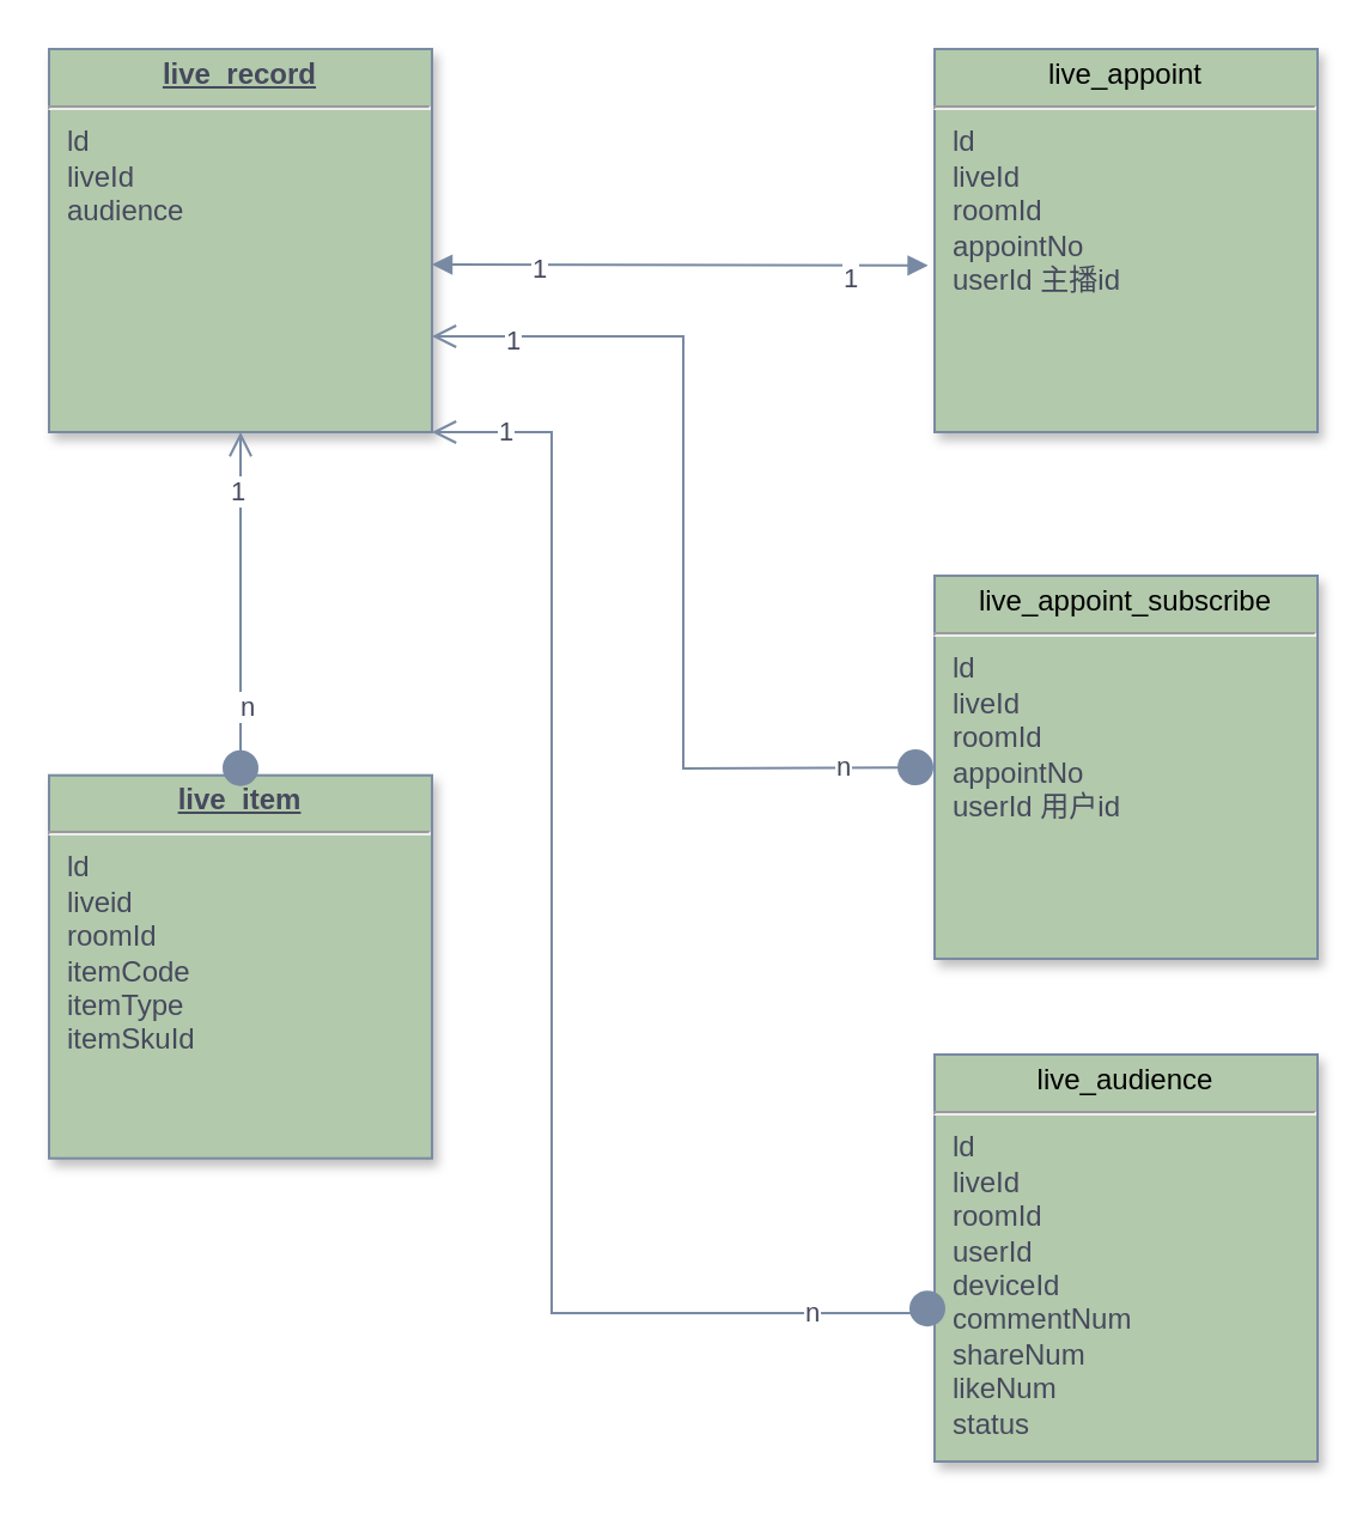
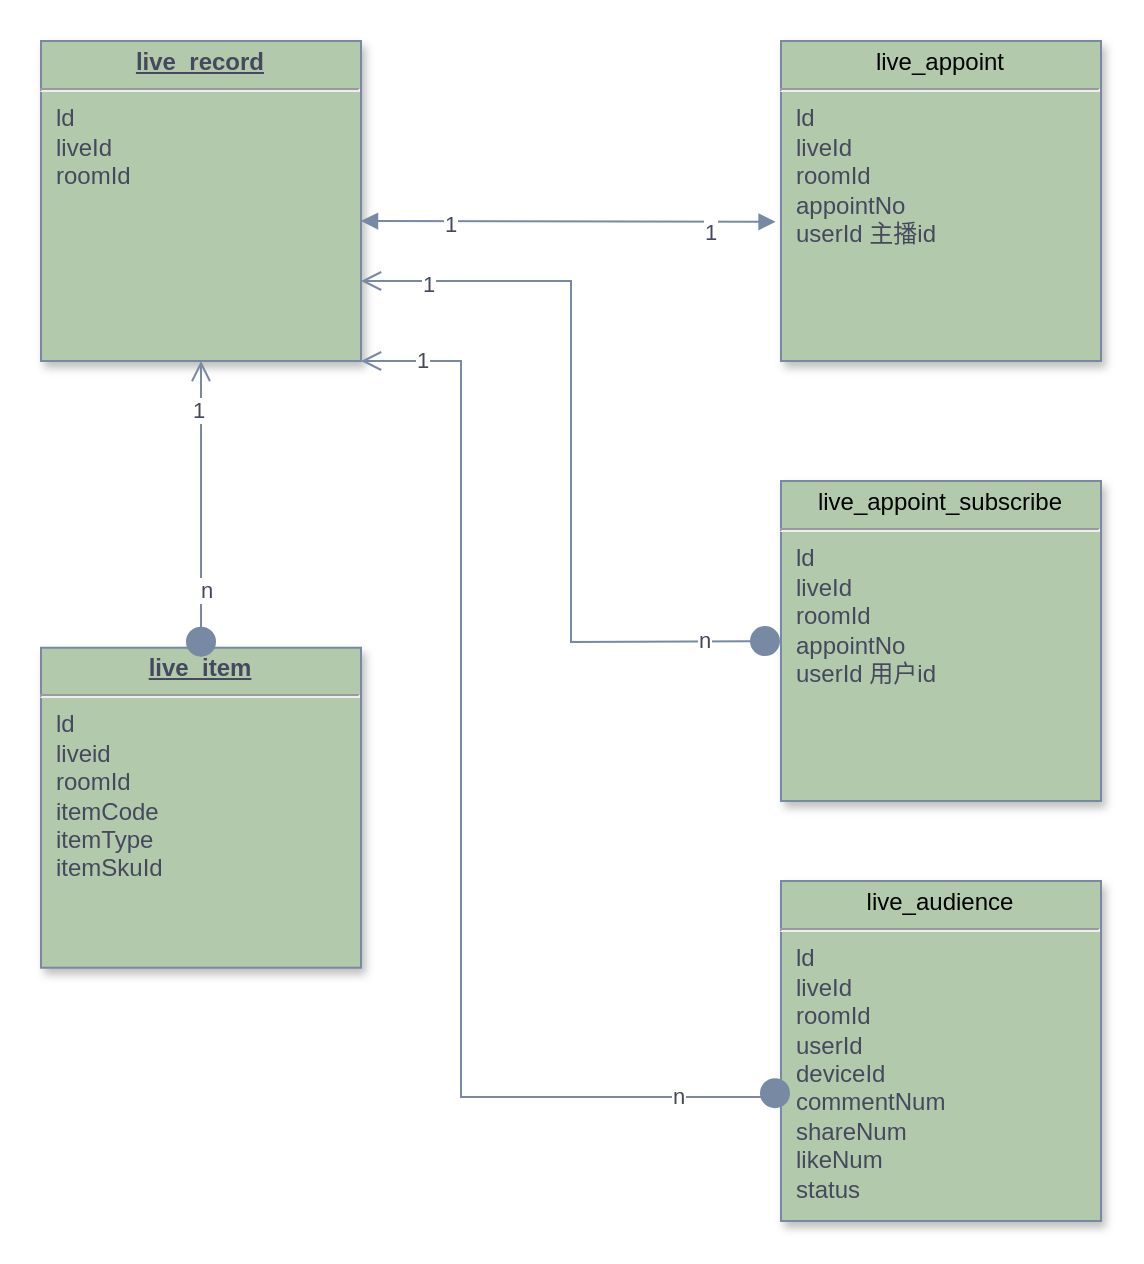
- <mxCell id="3" value="&lt;p style=&quot;margin: 4px 0px 0px; text-align: center;&quot;&gt;&lt;b&gt;&lt;u&gt;live_record&lt;/u&gt;&lt;/b&gt;&lt;br&gt;&lt;/p&gt;&lt;hr&gt;&lt;p style=&quot;margin: 0px; margin-left: 8px;&quot;&gt;ld&lt;/p&gt;&lt;p style=&quot;margin: 0px; margin-left: 8px;&quot;&gt;liveId&lt;/p&gt;&lt;p style=&quot;margin: 0px; margin-left: 8px;&quot;&gt;audience&lt;/p&gt;&lt;p style=&quot;margin: 0px; margin-left: 8px;&quot;&gt;&lt;br&gt;&lt;/p&gt;" style="verticalAlign=top;align=left;overflow=fill;fontSize=12;fontFamily=Helvetica;html=1;strokeColor=#788AA3;shadow=1;fillColor=#B2C9AB;fontColor=#46495D;" parent="1" vertex="1"><mxGeometry x="20" y="20" width="160" height="160" as="geometry" /></mxCell>
+ <mxCell id="3" value="&lt;p style=&quot;margin: 4px 0px 0px; text-align: center;&quot;&gt;&lt;b&gt;&lt;u&gt;live_record&lt;/u&gt;&lt;/b&gt;&lt;br&gt;&lt;/p&gt;&lt;hr&gt;&lt;p style=&quot;margin: 0px; margin-left: 8px;&quot;&gt;ld&lt;/p&gt;&lt;p style=&quot;margin: 0px; margin-left: 8px;&quot;&gt;liveId&lt;/p&gt;&lt;p style=&quot;margin: 0px; margin-left: 8px;&quot;&gt;roomId&lt;/p&gt;&lt;p style=&quot;margin: 0px; margin-left: 8px;&quot;&gt;&lt;br&gt;&lt;/p&gt;" style="verticalAlign=top;align=left;overflow=fill;fontSize=12;fontFamily=Helvetica;html=1;strokeColor=#788AA3;shadow=1;fillColor=#B2C9AB;fontColor=#46495D;" parent="1" vertex="1"><mxGeometry x="20" y="20" width="160" height="160" as="geometry" /></mxCell>
